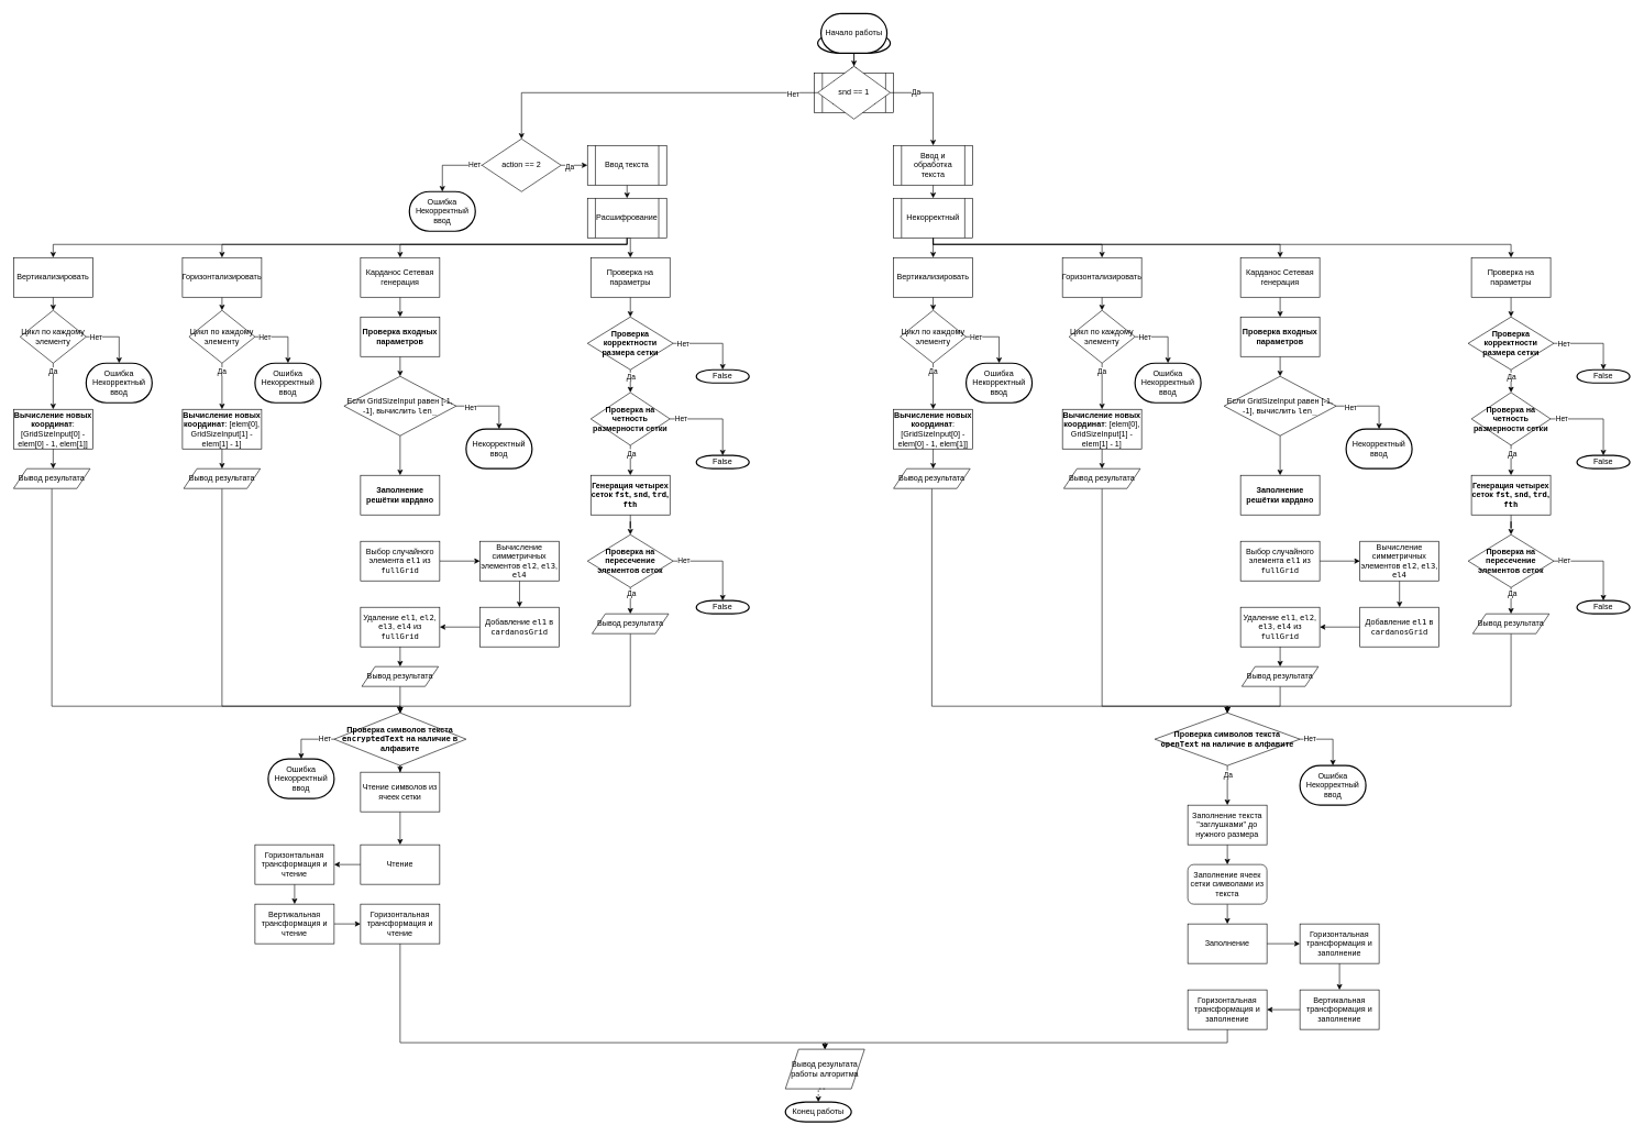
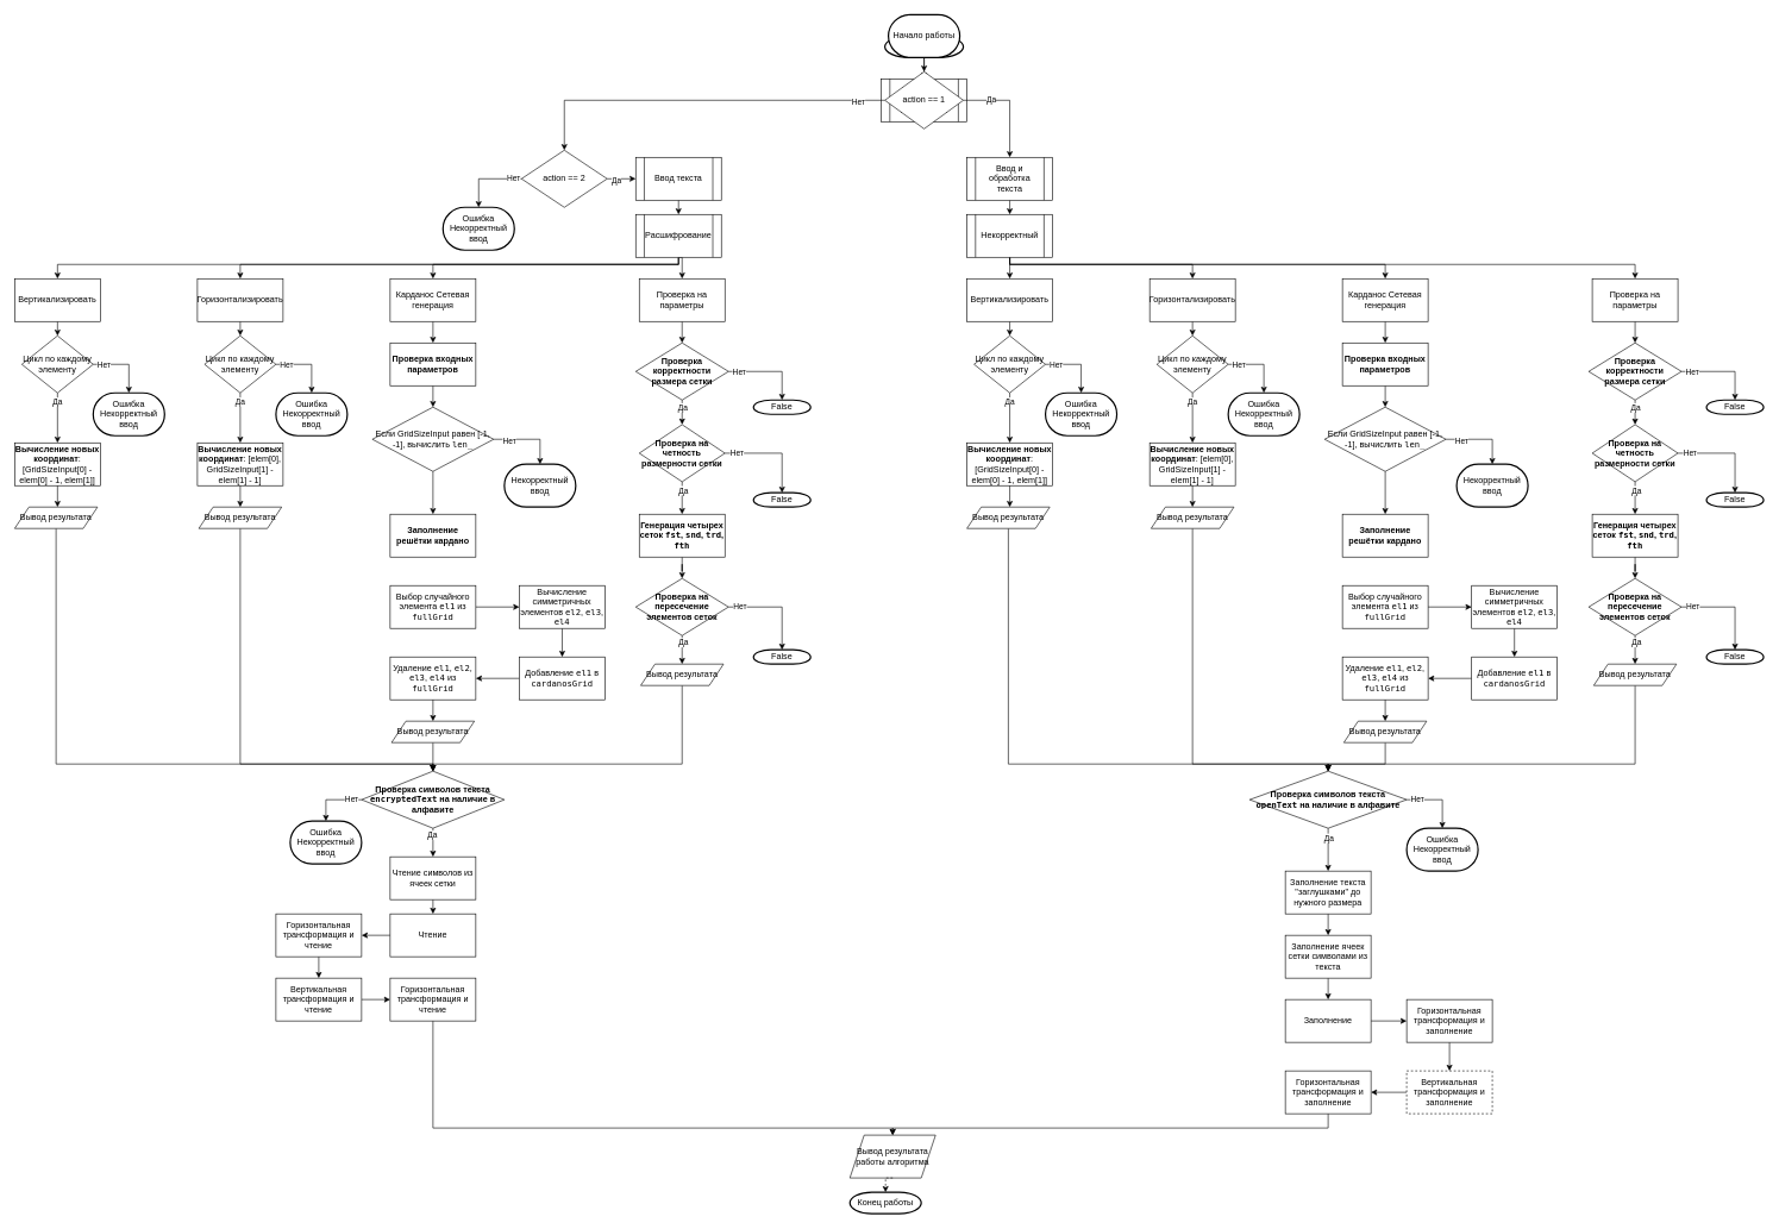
- <mxCell id="11" value="snd == 1" style="rhombus;whiteSpace=wrap;html=1;" vertex="1" parent="1"><mxGeometry x="1239" y="100" width="110" height="80" as="geometry" /></mxCell>
+ <mxCell id="11" value="action == 1" style="rhombus;whiteSpace=wrap;html=1;" vertex="1" parent="1"><mxGeometry x="1239" y="100" width="110" height="80" as="geometry" /></mxCell>
- <mxCell id="194" value="Чтение символов из ячеек сетки" style="rounded=0;whiteSpace=wrap;html=1;" vertex="1" parent="1"><mxGeometry x="546" y="1170" width="120" height="60" as="geometry" /></mxCell>
+ <mxCell id="194" value="Чтение символов из ячеек сетки" style="rounded=0;whiteSpace=wrap;html=1;" vertex="1" parent="1"><mxGeometry x="546" y="1200" width="120" height="60" as="geometry" /></mxCell>
- <mxCell id="109" value="Заполнение ячеек сетки символами из текста" style="whiteSpace=wrap;html=1;rounded=1;" vertex="1" parent="1"><mxGeometry x="1800" y="1310" width="120" height="60" as="geometry" /></mxCell>
+ <mxCell id="109" value="Заполнение ячеек сетки символами из текста" style="rounded=0;whiteSpace=wrap;html=1;" vertex="1" parent="1"><mxGeometry x="1800" y="1310" width="120" height="60" as="geometry" /></mxCell>
- <mxCell id="115" value="Вертикальная трансформация и заполнение" style="rounded=0;whiteSpace=wrap;html=1;" vertex="1" parent="1"><mxGeometry x="1970" y="1500" width="120" height="60" as="geometry" /></mxCell>
+ <mxCell id="115" value="Вертикальная трансформация и заполнение" style="rounded=0;whiteSpace=wrap;html=1;dashed=1;" vertex="1" parent="1"><mxGeometry x="1970" y="1500" width="120" height="60" as="geometry" /></mxCell>
